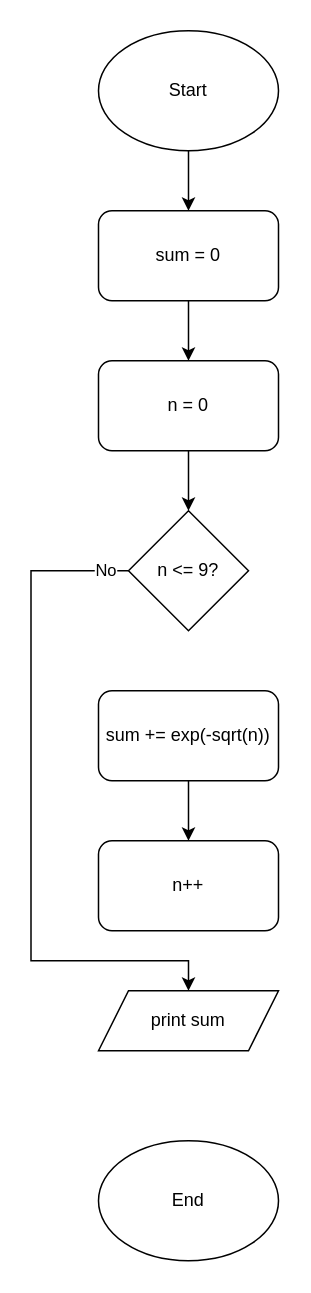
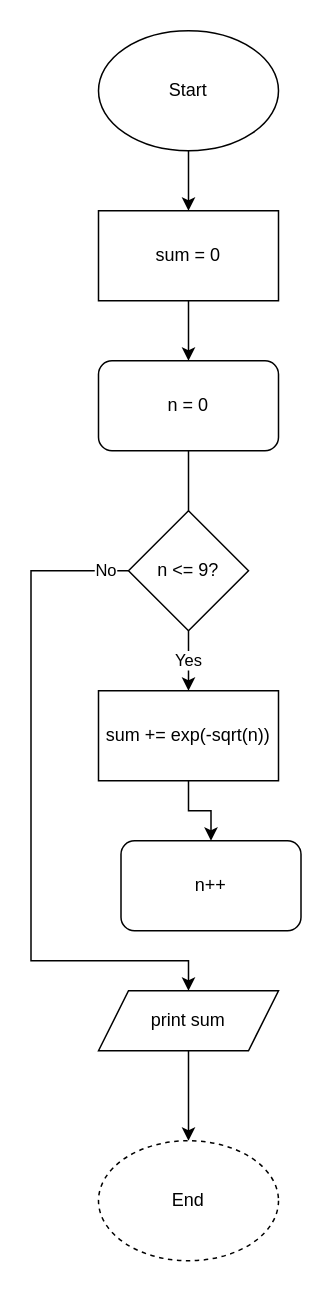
- <mxCell id="5" value="sum = 0" style="rounded=1;whiteSpace=wrap;html=1;" vertex="1" parent="1"><mxGeometry x="65" y="140" width="120" height="60" as="geometry" /></mxCell>
+ <mxCell id="5" value="sum = 0" style="whiteSpace=wrap;html=1;rounded=0;" vertex="1" parent="1"><mxGeometry x="65" y="140" width="120" height="60" as="geometry" /></mxCell>
- <mxCell id="6" style="edgeStyle=orthogonalEdgeStyle;rounded=0;orthogonalLoop=1;jettySize=auto;html=1;exitX=0.5;exitY=1;exitDx=0;exitDy=0;entryX=0.5;entryY=0;entryDx=0;entryDy=0;" edge="1" parent="1" source="7" target="10"><mxGeometry relative="1" as="geometry" /></mxCell>
+ <mxCell id="6" style="edgeStyle=orthogonalEdgeStyle;rounded=0;orthogonalLoop=1;jettySize=auto;html=1;exitX=0.5;exitY=1;exitDx=0;exitDy=0;entryX=0.5;entryY=0;entryDx=0;entryDy=0;endArrow=none;" edge="1" parent="1" source="7" target="10"><mxGeometry relative="1" as="geometry" /></mxCell>
+ <mxCell id="8" value="Yes" style="edgeStyle=orthogonalEdgeStyle;rounded=0;orthogonalLoop=1;jettySize=auto;html=1;exitX=0.5;exitY=1;exitDx=0;exitDy=0;entryX=0.5;entryY=0;entryDx=0;entryDy=0;" edge="1" parent="1" source="10" target="12"><mxGeometry relative="1" as="geometry" /></mxCell>
- <mxCell id="12" value="sum += exp(-sqrt(n))" style="rounded=1;whiteSpace=wrap;html=1;" vertex="1" parent="1"><mxGeometry x="65" y="460" width="120" height="60" as="geometry" /></mxCell>
+ <mxCell id="12" value="sum += exp(-sqrt(n))" style="whiteSpace=wrap;html=1;rounded=0;" vertex="1" parent="1"><mxGeometry x="65" y="460" width="120" height="60" as="geometry" /></mxCell>
- <mxCell id="13" value="n++" style="rounded=1;whiteSpace=wrap;html=1;" vertex="1" parent="1"><mxGeometry x="65" y="560" width="120" height="60" as="geometry" /></mxCell>
+ <mxCell id="13" value="n++" style="rounded=1;whiteSpace=wrap;html=1;" vertex="1" parent="1"><mxGeometry x="80" y="560" width="120" height="60" as="geometry" /></mxCell>
+ <mxCell id="14" style="edgeStyle=orthogonalEdgeStyle;rounded=0;orthogonalLoop=1;jettySize=auto;html=1;exitX=0.5;exitY=1;exitDx=0;exitDy=0;entryX=0.5;entryY=0;entryDx=0;entryDy=0;" edge="1" parent="1" source="15" target="16"><mxGeometry relative="1" as="geometry" /></mxCell>
- <mxCell id="16" value="End" style="ellipse;whiteSpace=wrap;html=1;" vertex="1" parent="1"><mxGeometry x="65" y="760" width="120" height="80" as="geometry" /></mxCell>
+ <mxCell id="16" value="End" style="ellipse;whiteSpace=wrap;html=1;dashed=1;" vertex="1" parent="1"><mxGeometry x="65" y="760" width="120" height="80" as="geometry" /></mxCell>
